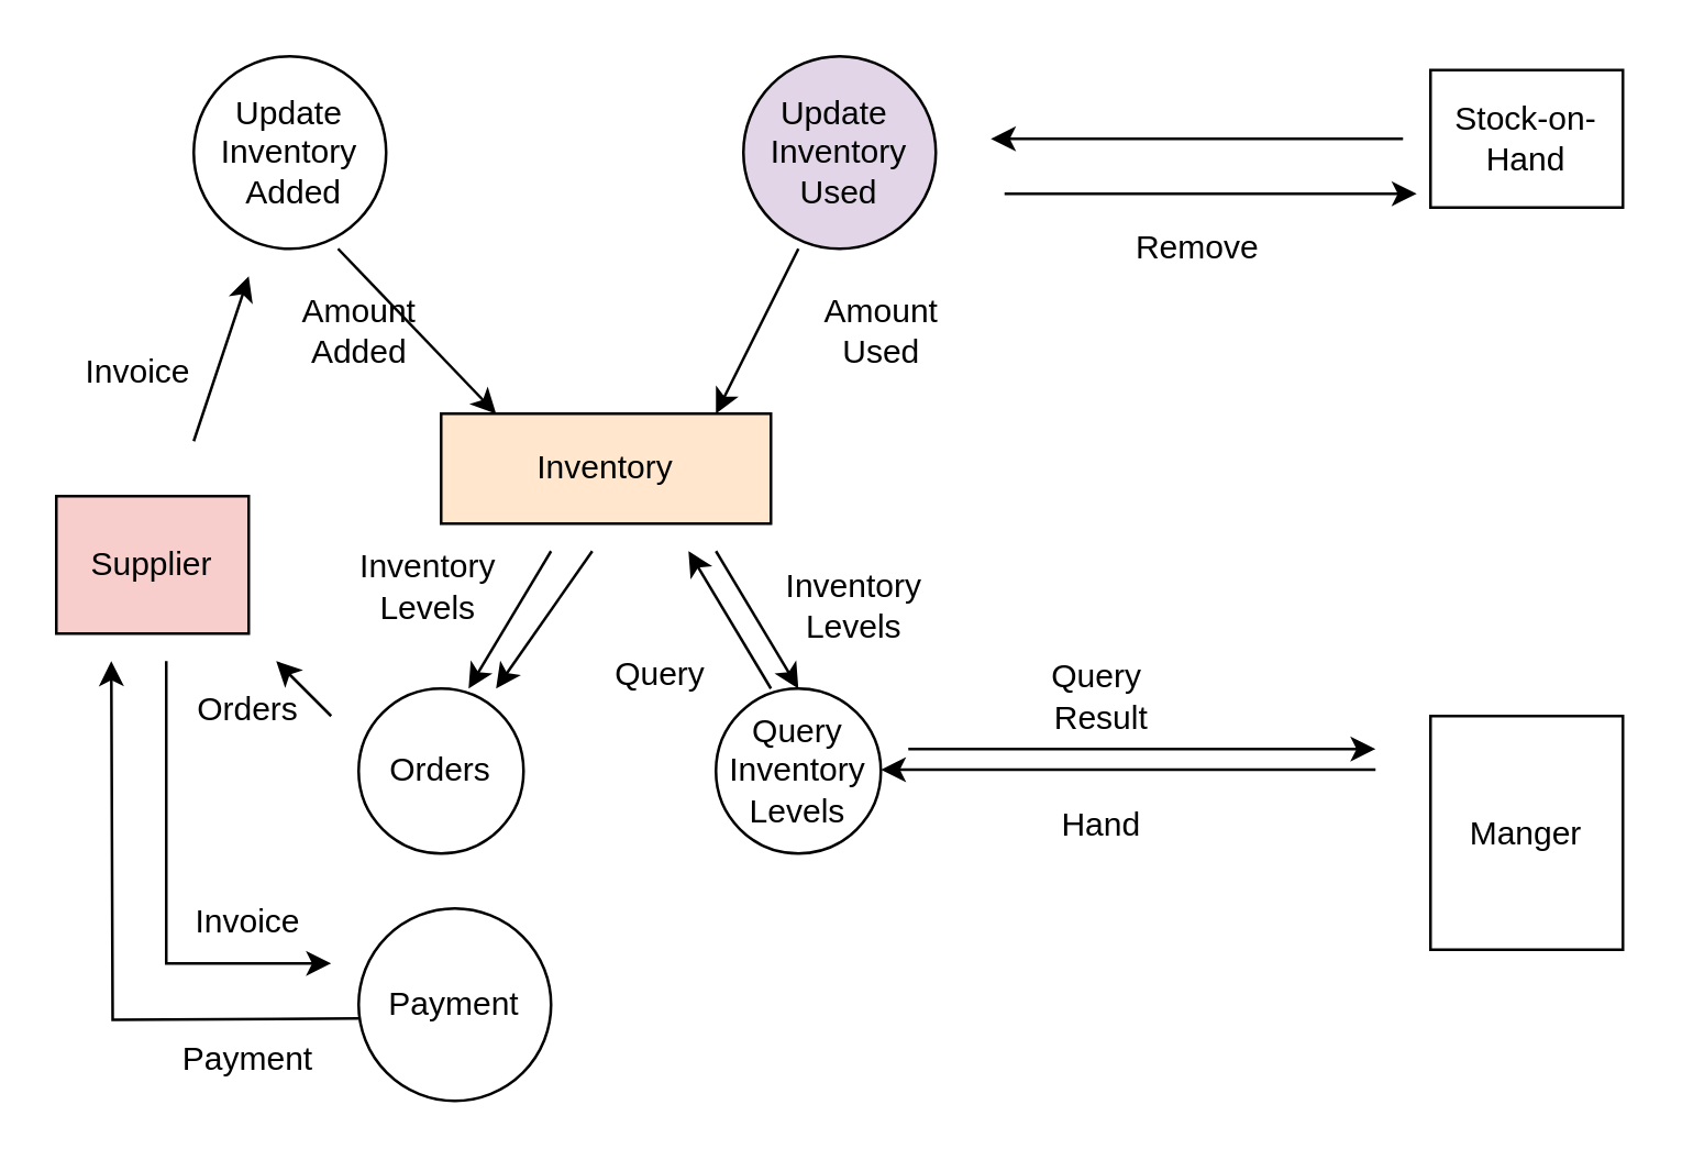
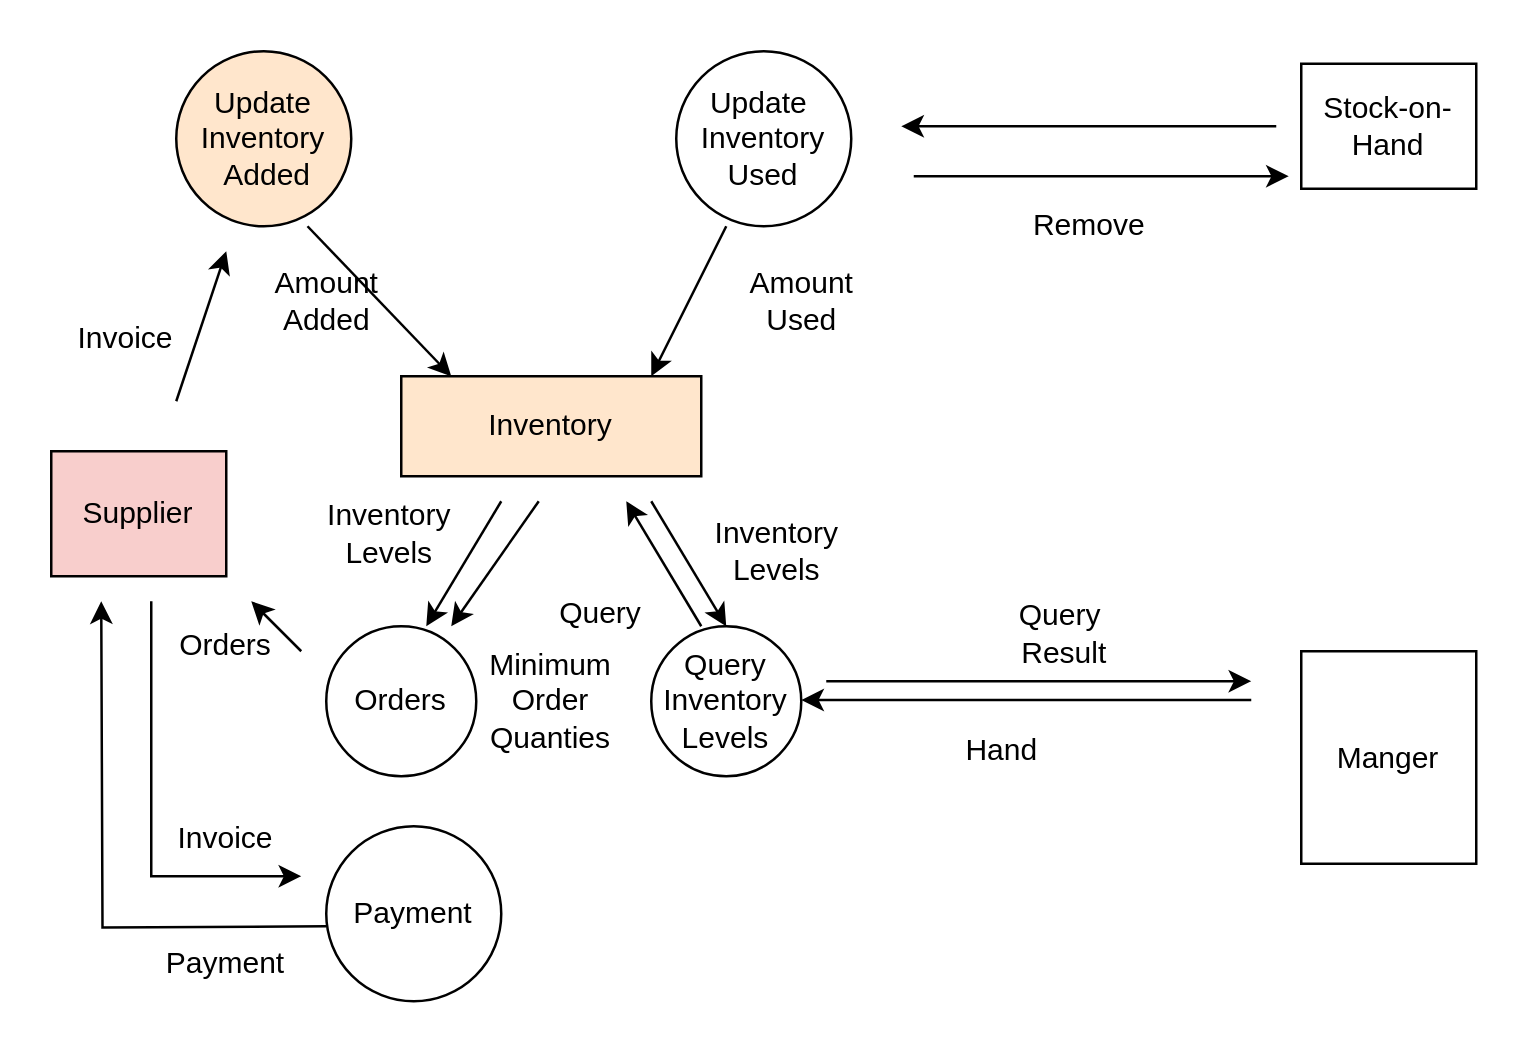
- <mxCell id="2" value="Update&lt;br&gt;Inventory&lt;br&gt;&amp;nbsp;Added" style="ellipse;whiteSpace=wrap;html=1;aspect=fixed;" vertex="1" parent="1"><mxGeometry x="70" y="20" width="70" height="70" as="geometry" /></mxCell>
+ <mxCell id="2" value="Update&lt;br&gt;Inventory&lt;br&gt;&amp;nbsp;Added" style="ellipse;whiteSpace=wrap;html=1;aspect=fixed;fillColor=#ffe6cc;" vertex="1" parent="1"><mxGeometry x="70" y="20" width="70" height="70" as="geometry" /></mxCell>
- <mxCell id="3" value="Update&amp;nbsp;&lt;br&gt;Inventory&lt;br&gt;Used" style="ellipse;whiteSpace=wrap;html=1;aspect=fixed;fillColor=#e1d5e7;" vertex="1" parent="1"><mxGeometry x="270" y="20" width="70" height="70" as="geometry" /></mxCell>
+ <mxCell id="3" value="Update&amp;nbsp;&lt;br&gt;Inventory&lt;br&gt;Used" style="ellipse;whiteSpace=wrap;html=1;aspect=fixed;" vertex="1" parent="1"><mxGeometry x="270" y="20" width="70" height="70" as="geometry" /></mxCell>
- <mxCell id="28" value="Query&amp;nbsp;&lt;br&gt;Result" style="text;html=1;align=center;verticalAlign=middle;resizable=0;points=[];autosize=1;strokeColor=none;fillColor=none;" vertex="1" parent="1"><mxGeometry x="370" y="233" width="60" height="40" as="geometry" /></mxCell>
+ <mxCell id="28" value="Query&amp;nbsp;&lt;br&gt;Result" style="text;html=1;align=center;verticalAlign=middle;resizable=0;points=[];autosize=1;strokeColor=none;fillColor=none;" vertex="1" parent="1"><mxGeometry x="395" y="233" width="60" height="40" as="geometry" /></mxCell>
+ <mxCell id="27" value="Minimum Order&lt;br&gt;Quanties" style="text;strokeColor=none;align=center;fillColor=none;html=1;verticalAlign=middle;whiteSpace=wrap;rounded=0;" vertex="1" parent="1"><mxGeometry x="190" y="265" width="60" height="30" as="geometry" /></mxCell>
